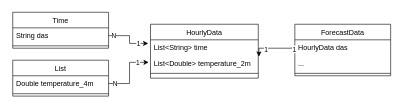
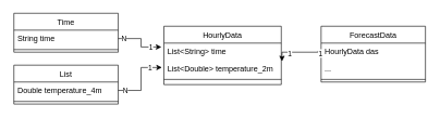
- <mxCell id="3" value="String das" style="text;align=left;verticalAlign=top;spacingLeft=4;spacingRight=4;overflow=hidden;rotatable=0;points=[[0,0.5],[1,0.5]];portConstraint=eastwest;" parent="2" vertex="1"><mxGeometry y="26" width="160" height="26" as="geometry" /></mxCell>
+ <mxCell id="3" value="String time" style="text;align=left;verticalAlign=top;spacingLeft=4;spacingRight=4;overflow=hidden;rotatable=0;points=[[0,0.5],[1,0.5]];portConstraint=eastwest;" parent="2" vertex="1"><mxGeometry y="26" width="160" height="26" as="geometry" /></mxCell>
